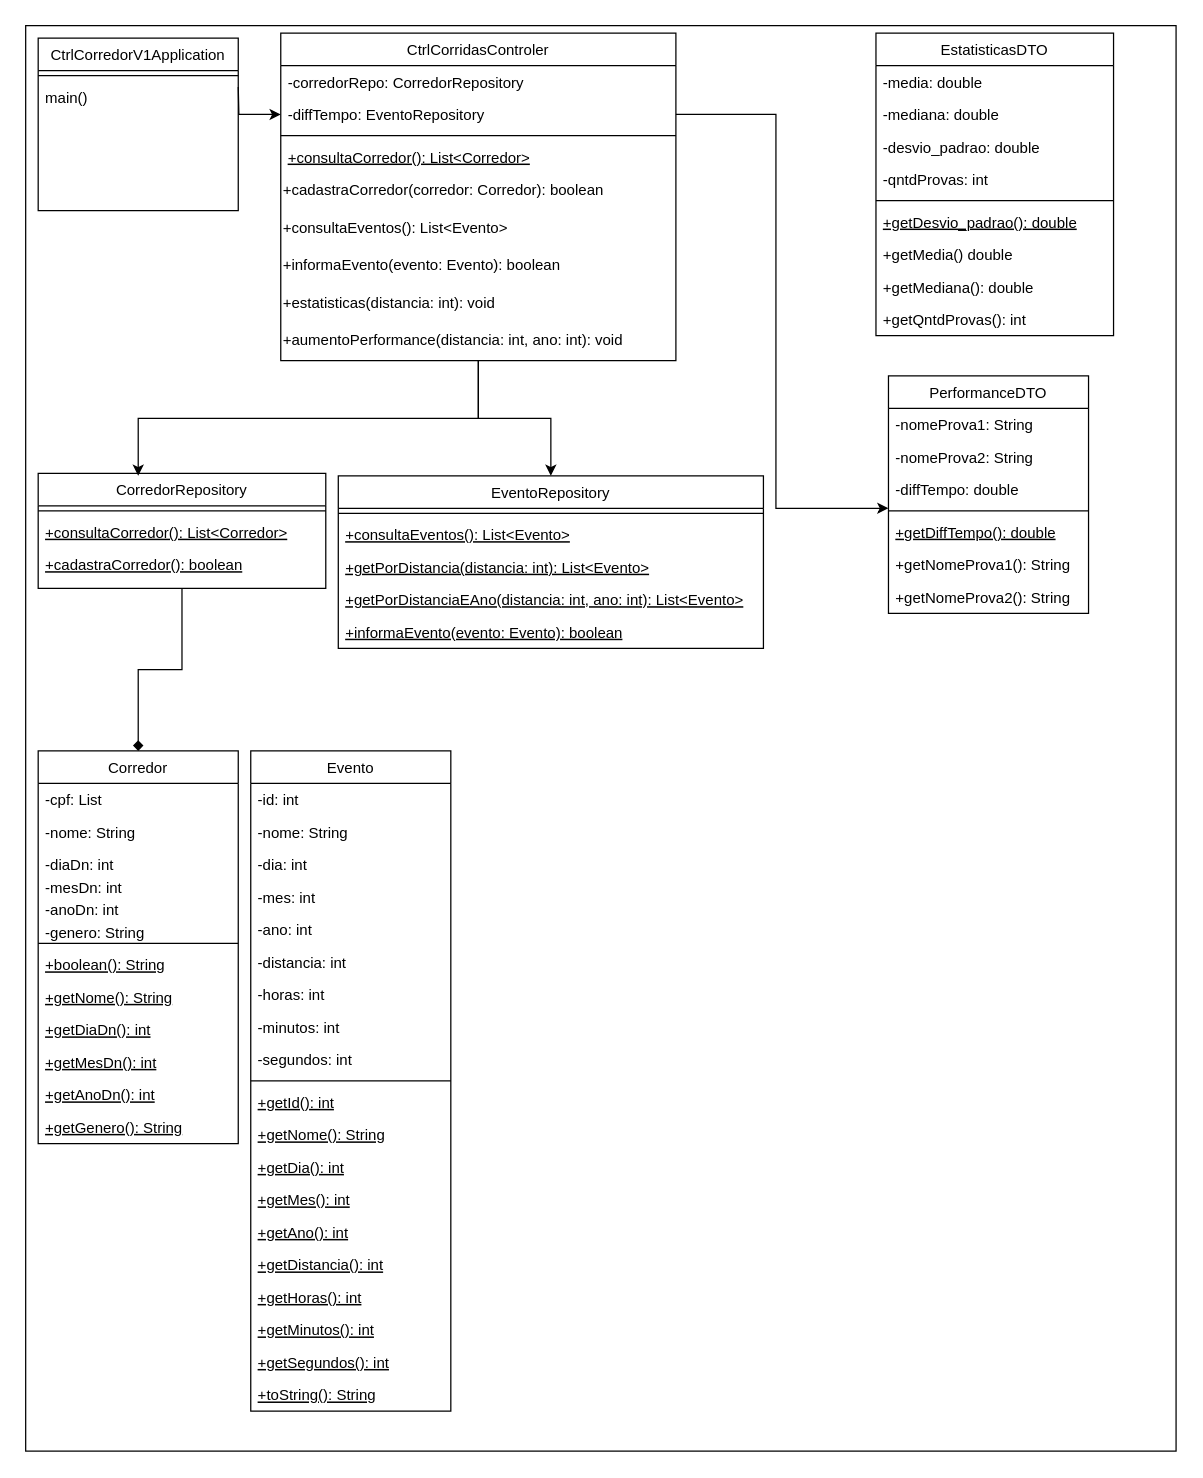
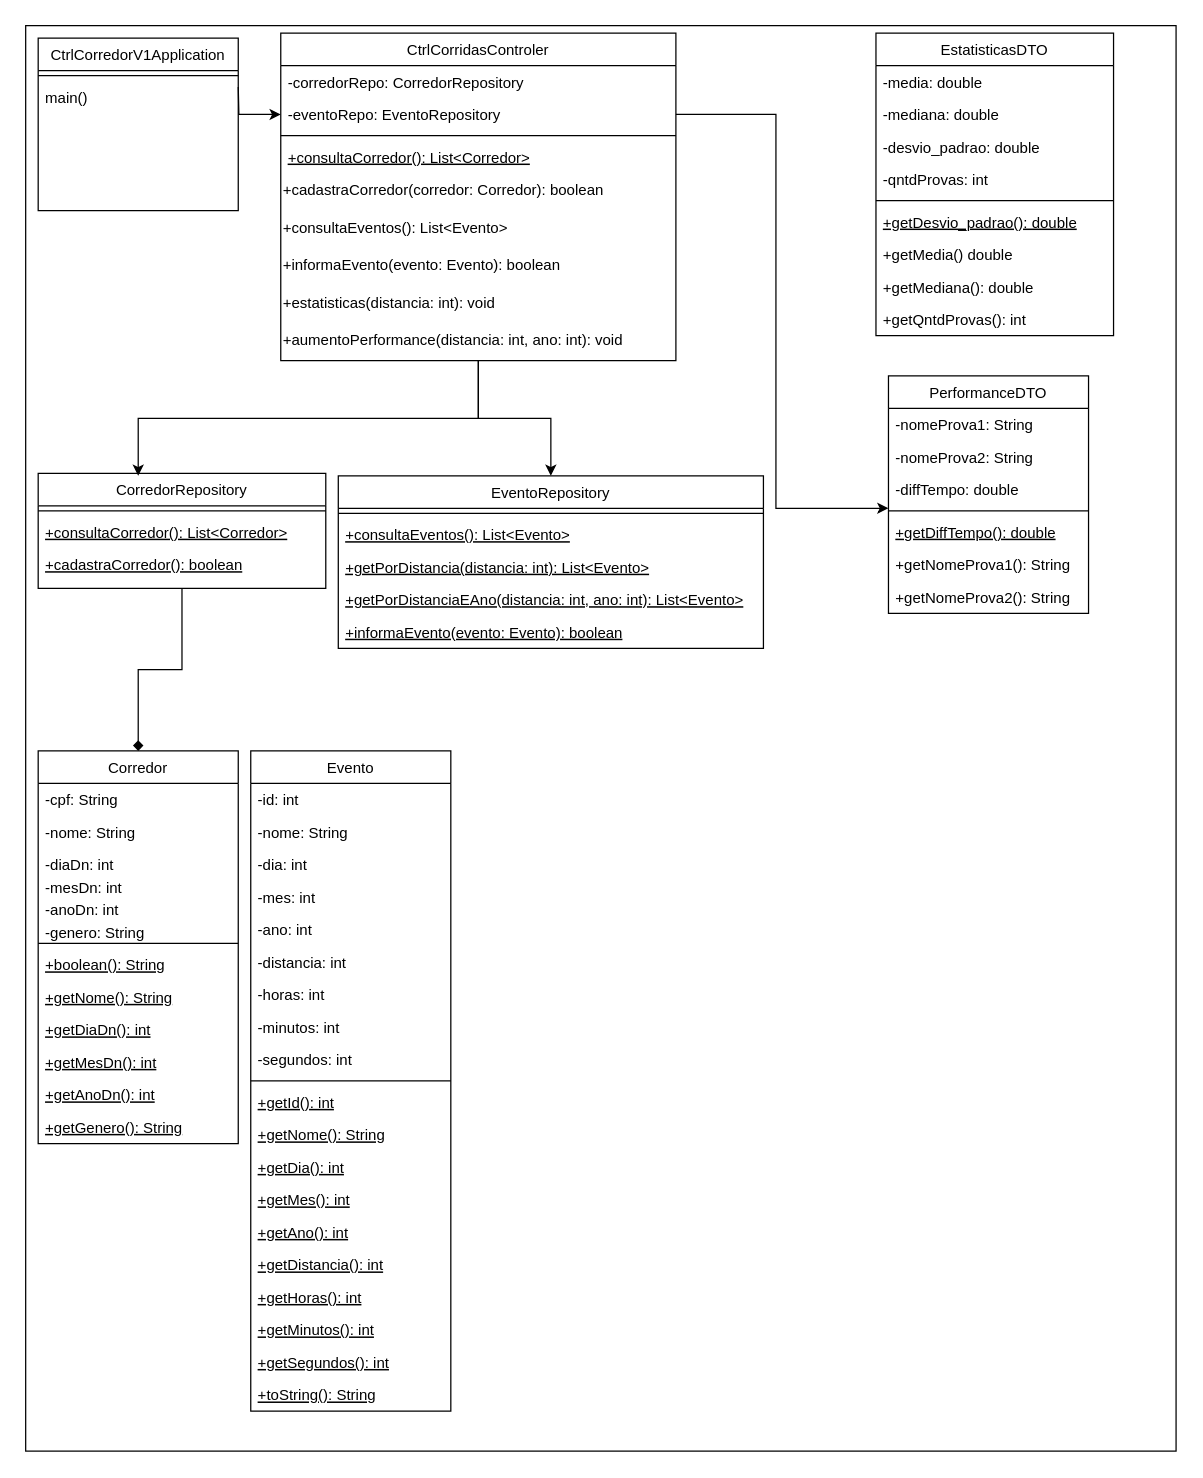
- <mxCell id="27" value="-diffTempo: EventoRepository" style="text;align=left;verticalAlign=top;spacingLeft=4;spacingRight=4;overflow=hidden;rotatable=0;points=[[0,0.5],[1,0.5]];portConstraint=eastwest;rounded=0;shadow=0;html=0;" vertex="1" parent="25"><mxGeometry y="52" width="316" height="26" as="geometry" /></mxCell>
+ <mxCell id="27" value="-eventoRepo: EventoRepository" style="text;align=left;verticalAlign=top;spacingLeft=4;spacingRight=4;overflow=hidden;rotatable=0;points=[[0,0.5],[1,0.5]];portConstraint=eastwest;rounded=0;shadow=0;html=0;" vertex="1" parent="25"><mxGeometry y="52" width="316" height="26" as="geometry" /></mxCell>
- <mxCell id="4" value="-cpf: List" style="text;align=left;verticalAlign=top;spacingLeft=4;spacingRight=4;overflow=hidden;rotatable=0;points=[[0,0.5],[1,0.5]];portConstraint=eastwest;" parent="3" vertex="1"><mxGeometry y="26" width="160" height="26" as="geometry" /></mxCell>
+ <mxCell id="4" value="-cpf: String" style="text;align=left;verticalAlign=top;spacingLeft=4;spacingRight=4;overflow=hidden;rotatable=0;points=[[0,0.5],[1,0.5]];portConstraint=eastwest;" parent="3" vertex="1"><mxGeometry y="26" width="160" height="26" as="geometry" /></mxCell>
